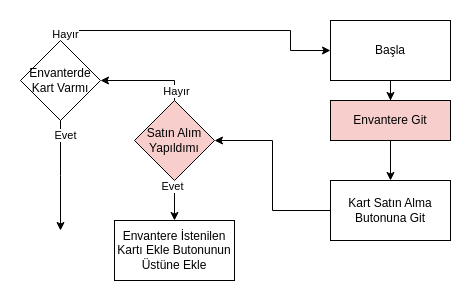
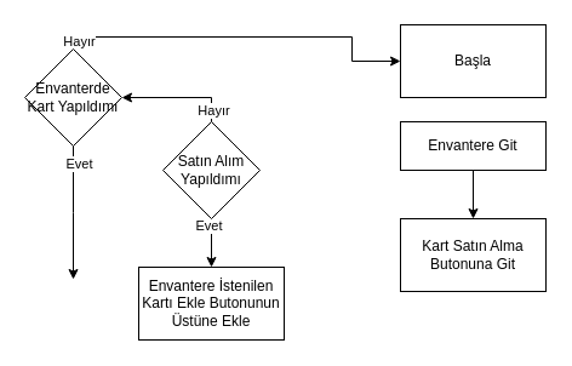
- <mxCell id="18" value="Envanterde Kart Varmı" style="rhombus;whiteSpace=wrap;html=1;" vertex="1" parent="1"><mxGeometry x="20" y="40" width="80" height="80" as="geometry" /></mxCell>
+ <mxCell id="18" value="Envanterde Kart Yapıldımı" style="rhombus;whiteSpace=wrap;html=1;" vertex="1" parent="1"><mxGeometry x="20" y="40" width="80" height="80" as="geometry" /></mxCell>
- <mxCell id="2" style="edgeStyle=orthogonalEdgeStyle;rounded=0;orthogonalLoop=1;jettySize=auto;html=1;entryX=0.5;entryY=0;entryDx=0;entryDy=0;" edge="1" parent="1" source="3" target="13"><mxGeometry relative="1" as="geometry" /></mxCell>
- <mxCell id="13" value="Envantere Git" style="rounded=0;whiteSpace=wrap;html=1;fillColor=#f8cecc;" vertex="1" parent="1"><mxGeometry x="330" y="100" width="120" height="40" as="geometry" /></mxCell>
+ <mxCell id="13" value="Envantere Git" style="rounded=0;whiteSpace=wrap;html=1;" vertex="1" parent="1"><mxGeometry x="330" y="100" width="120" height="40" as="geometry" /></mxCell>
- <mxCell id="10" value="Satın Alım Yapıldımı" style="rhombus;whiteSpace=wrap;html=1;rounded=0;fillColor=#f8cecc;" vertex="1" parent="1"><mxGeometry x="134" y="100" width="80" height="80" as="geometry" /></mxCell>
+ <mxCell id="10" value="Satın Alım Yapıldımı" style="rhombus;whiteSpace=wrap;html=1;rounded=0;" vertex="1" parent="1"><mxGeometry x="134" y="100" width="80" height="80" as="geometry" /></mxCell>
- <mxCell id="4" value="" style="edgeStyle=orthogonalEdgeStyle;rounded=0;orthogonalLoop=1;jettySize=auto;html=1;" edge="1" parent="1" source="5" target="10"><mxGeometry relative="1" as="geometry" /></mxCell>
